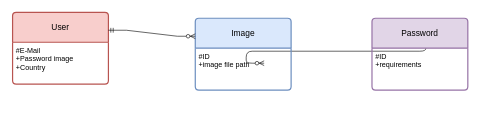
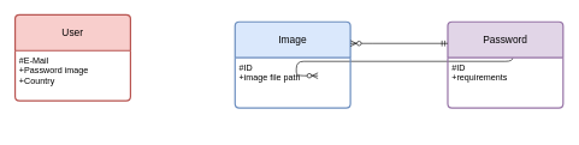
- <mxCell id="7" value="" style="edgeStyle=entityRelationEdgeStyle;fontSize=12;html=1;endArrow=ERzeroToMany;startArrow=ERmandOne;rounded=0;entryX=0;entryY=0.25;entryDx=0;entryDy=0;exitX=1;exitY=0.25;exitDx=0;exitDy=0;" edge="1" parent="1" source="3" target="5"><mxGeometry width="100" height="100" relative="1" as="geometry"><mxPoint x="210" y="140" as="sourcePoint" /><mxPoint x="310" y="40" as="targetPoint" /></mxGeometry></mxCell>
+ <mxCell id="10" value="" style="edgeStyle=entityRelationEdgeStyle;fontSize=12;html=1;endArrow=ERzeroToMany;startArrow=ERmandOne;rounded=0;entryX=1;entryY=0.25;entryDx=0;entryDy=0;exitX=0;exitY=0.25;exitDx=0;exitDy=0;" edge="1" parent="1" source="8" target="5"><mxGeometry width="100" height="100" relative="1" as="geometry"><mxPoint x="610" y="210" as="sourcePoint" /><mxPoint x="520" y="20" as="targetPoint" /><Array as="points"><mxPoint x="450" y="160" /><mxPoint x="420" y="180" /><mxPoint x="510" y="140" /><mxPoint x="500" y="110" /><mxPoint x="470" y="150" /><mxPoint x="460" y="150" /><mxPoint x="460" y="170" /><mxPoint x="470" y="150" /><mxPoint x="480" y="150" /></Array></mxGeometry></mxCell>
